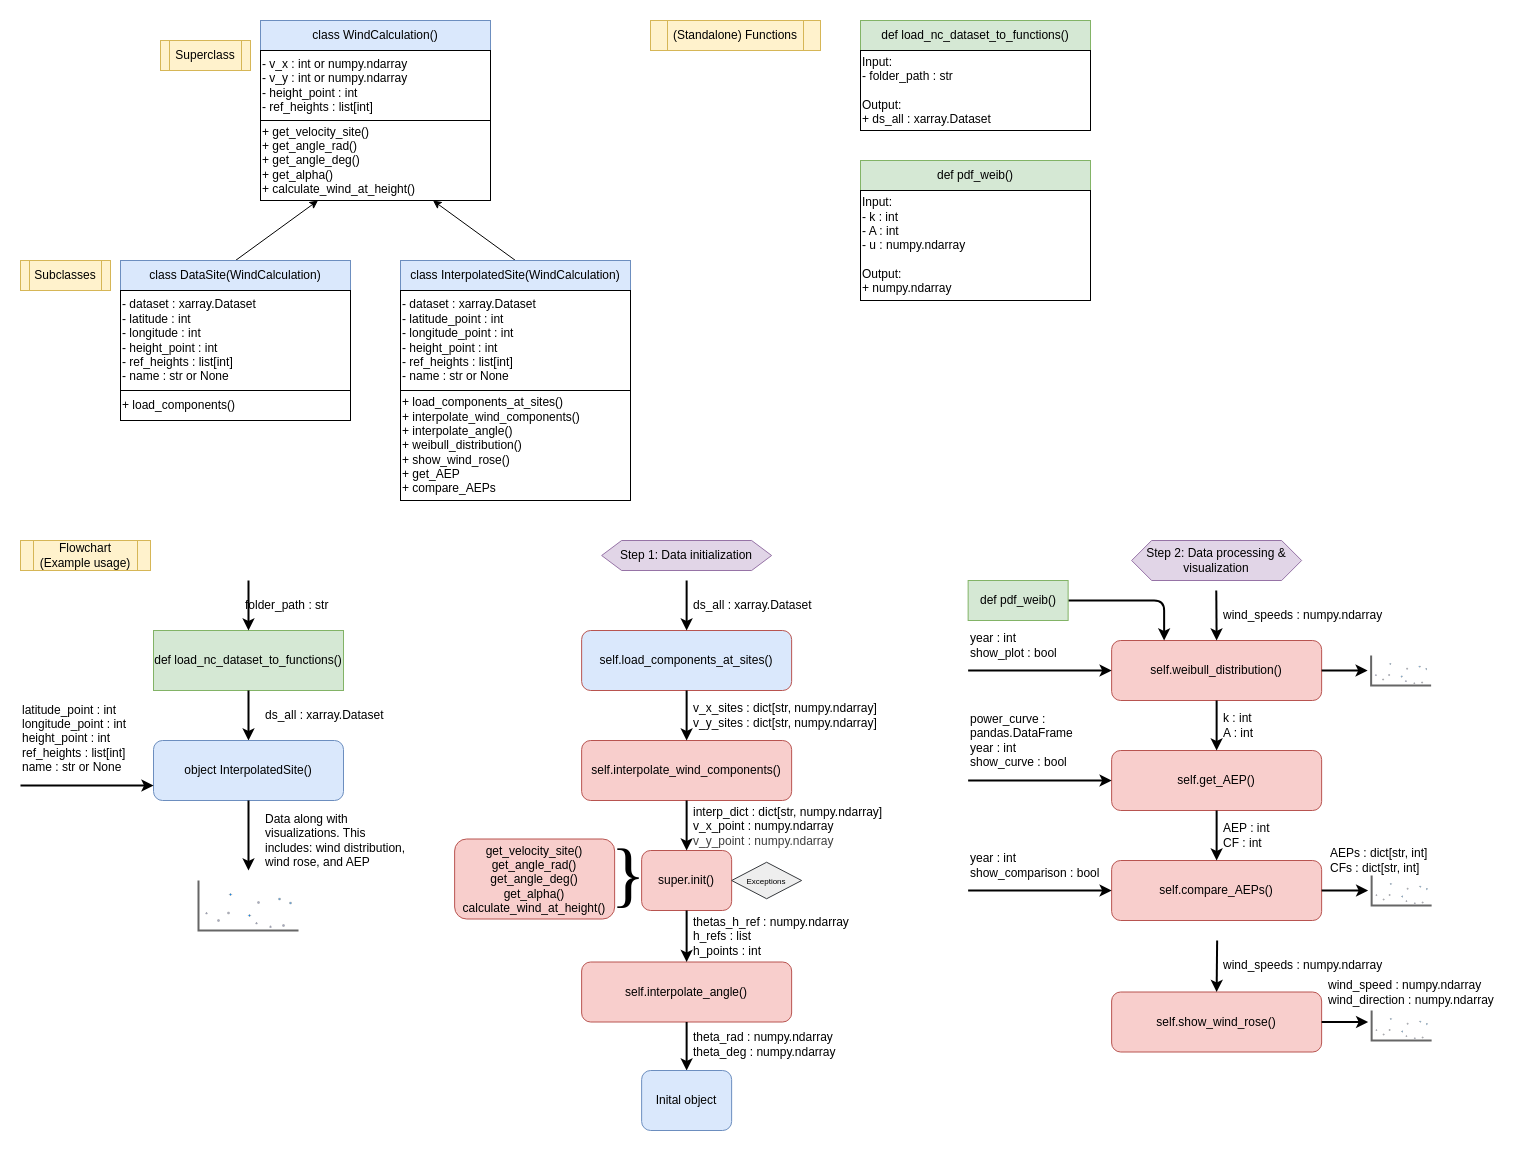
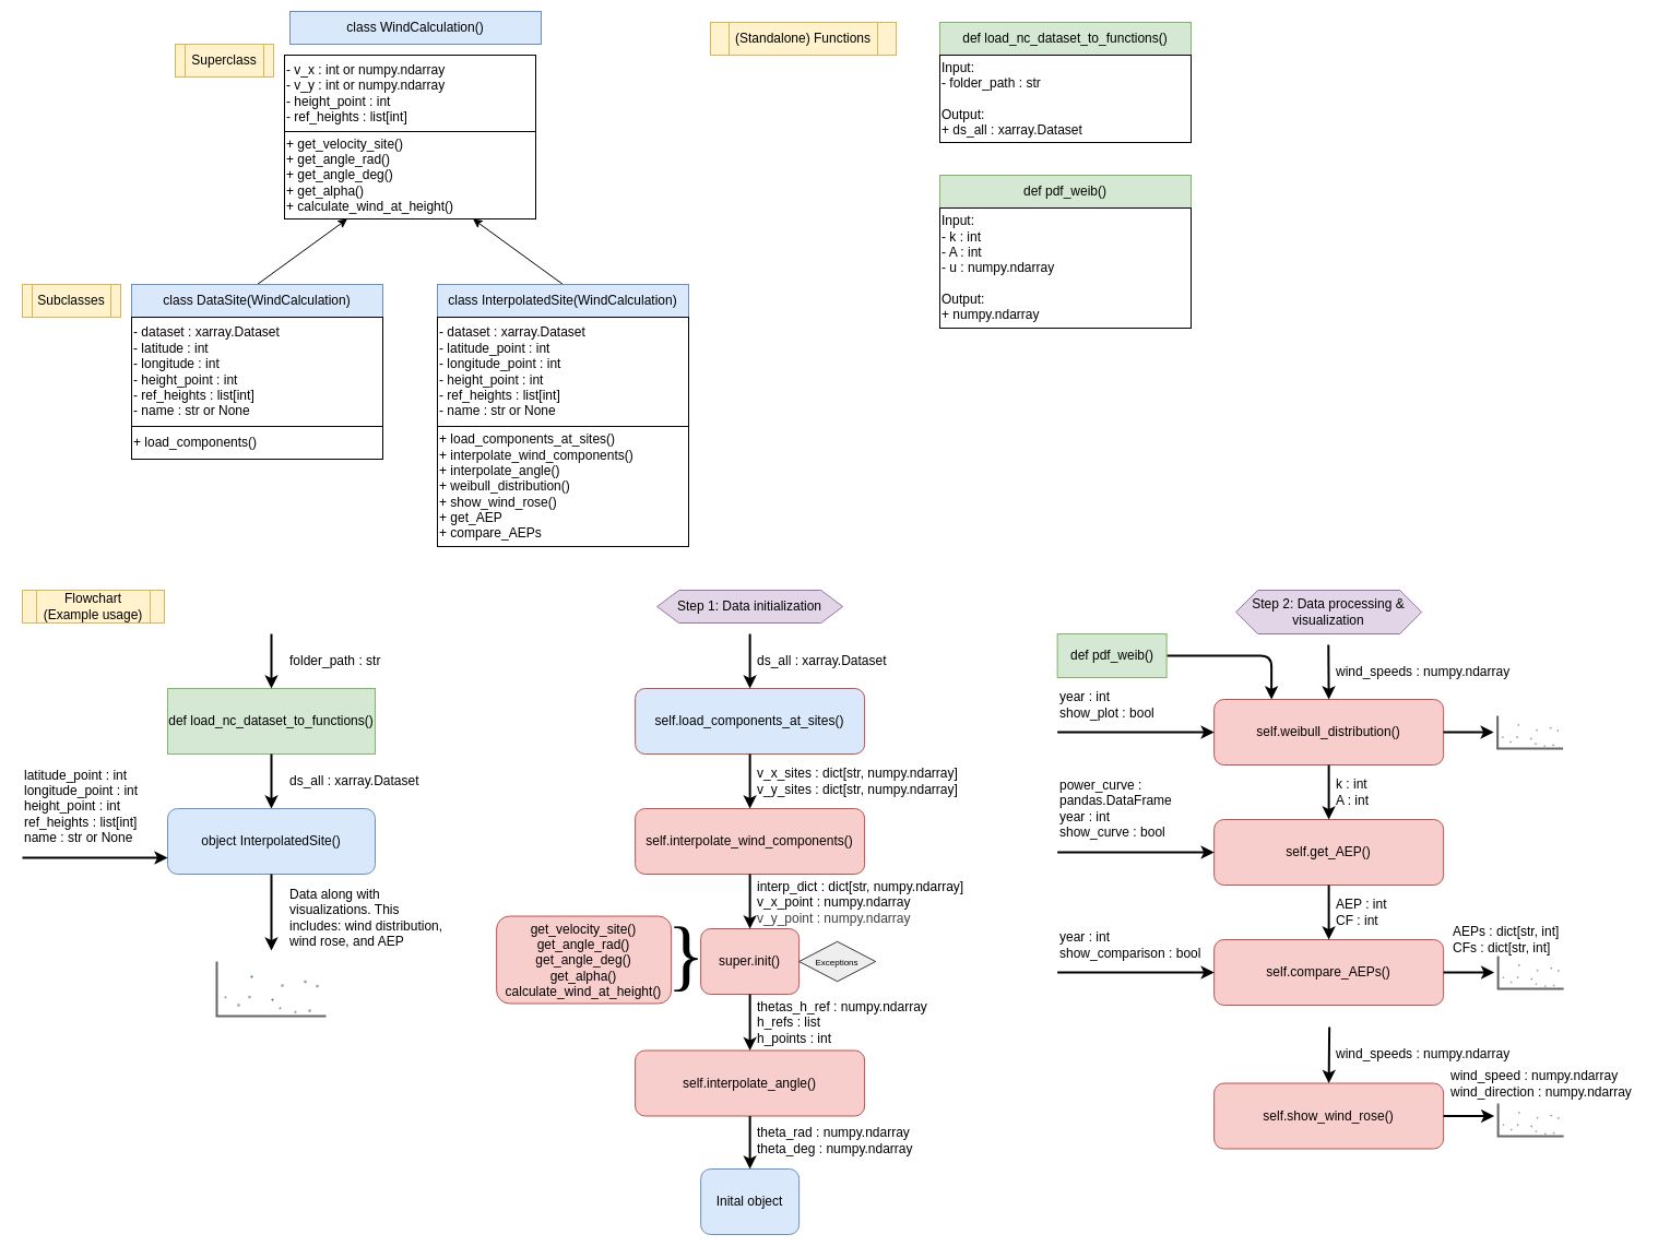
- <mxCell id="2" value="class WindCalculation()" style="rounded=0;whiteSpace=wrap;html=1;fillColor=#dae8fc;strokeColor=#6c8ebf;" parent="1" vertex="1"><mxGeometry x="260" y="20" width="230" height="30" as="geometry" /></mxCell>
+ <mxCell id="2" value="class WindCalculation()" style="rounded=0;whiteSpace=wrap;html=1;fillColor=#dae8fc;strokeColor=#6c8ebf;" parent="1" vertex="1"><mxGeometry x="265" y="10" width="230" height="30" as="geometry" /></mxCell>
- <mxCell id="23" value="folder_path : str" style="text;html=1;align=left;verticalAlign=middle;whiteSpace=wrap;rounded=0;" parent="1" vertex="1"><mxGeometry x="243" y="590" width="150" height="30" as="geometry" /></mxCell>
+ <mxCell id="23" value="folder_path : str" style="text;html=1;align=left;verticalAlign=middle;whiteSpace=wrap;rounded=0;" parent="1" vertex="1"><mxGeometry x="263" y="590" width="150" height="30" as="geometry" /></mxCell>
